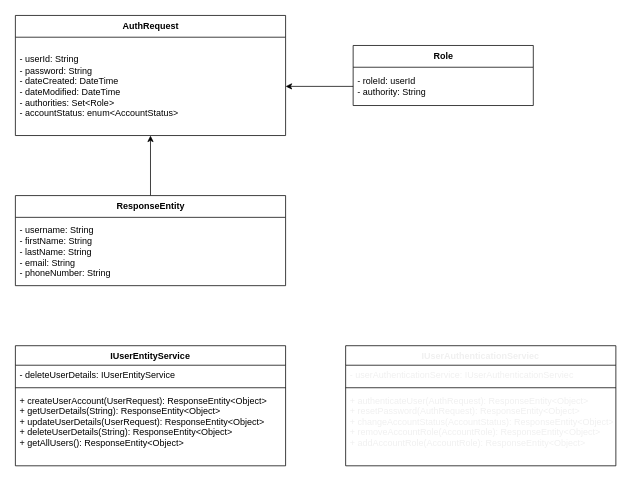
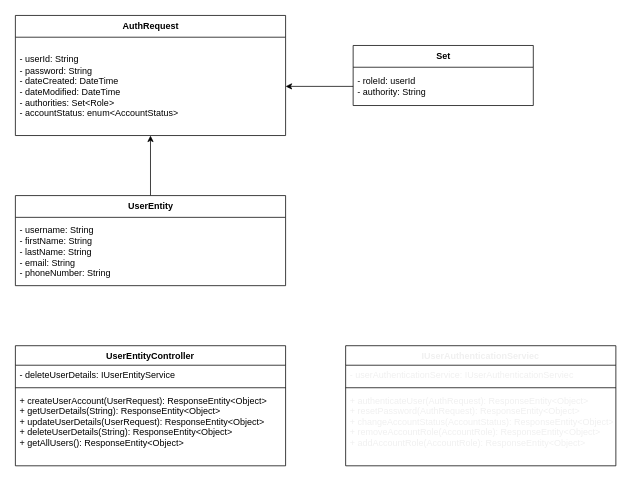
- <mxCell id="7" value="Role" style="swimlane;fontStyle=1;align=center;verticalAlign=middle;childLayout=stackLayout;horizontal=1;startSize=29;horizontalStack=0;resizeParent=1;resizeParentMax=0;resizeLast=0;collapsible=0;marginBottom=0;html=1;" parent="1" vertex="1"><mxGeometry x="470" y="60" width="240" height="80" as="geometry" /></mxCell>
+ <mxCell id="7" value="Set" style="swimlane;fontStyle=1;align=center;verticalAlign=middle;childLayout=stackLayout;horizontal=1;startSize=29;horizontalStack=0;resizeParent=1;resizeParentMax=0;resizeLast=0;collapsible=0;marginBottom=0;html=1;" parent="1" vertex="1"><mxGeometry x="470" y="60" width="240" height="80" as="geometry" /></mxCell>
- <mxCell id="5" value="ResponseEntity" style="swimlane;fontStyle=1;align=center;verticalAlign=middle;childLayout=stackLayout;horizontal=1;startSize=29;horizontalStack=0;resizeParent=1;resizeParentMax=0;resizeLast=0;collapsible=0;marginBottom=0;html=1;" parent="1" vertex="1"><mxGeometry x="20" y="260" width="360" height="120" as="geometry" /></mxCell>
+ <mxCell id="5" value="UserEntity" style="swimlane;fontStyle=1;align=center;verticalAlign=middle;childLayout=stackLayout;horizontal=1;startSize=29;horizontalStack=0;resizeParent=1;resizeParentMax=0;resizeLast=0;collapsible=0;marginBottom=0;html=1;" parent="1" vertex="1"><mxGeometry x="20" y="260" width="360" height="120" as="geometry" /></mxCell>
- <mxCell id="9" value="IUserEntityService" style="swimlane;fontStyle=1;align=center;verticalAlign=top;childLayout=stackLayout;horizontal=1;startSize=26;horizontalStack=0;resizeParent=1;resizeParentMax=0;resizeLast=0;collapsible=1;marginBottom=0;" vertex="1" parent="1"><mxGeometry x="20" y="460" width="360" height="160" as="geometry" /></mxCell>
+ <mxCell id="9" value="UserEntityController" style="swimlane;fontStyle=1;align=center;verticalAlign=top;childLayout=stackLayout;horizontal=1;startSize=26;horizontalStack=0;resizeParent=1;resizeParentMax=0;resizeLast=0;collapsible=1;marginBottom=0;" vertex="1" parent="1"><mxGeometry x="20" y="460" width="360" height="160" as="geometry" /></mxCell>
